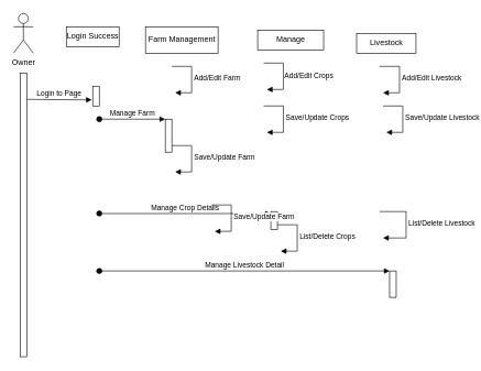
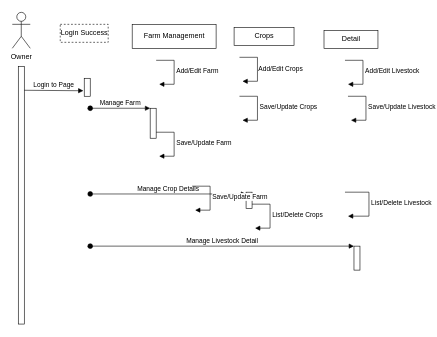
- <mxCell id="4" value="Login Success" style="html=1;" vertex="1" parent="1"><mxGeometry x="100" y="40" width="80" height="30" as="geometry" /></mxCell>
+ <mxCell id="4" value="Login Success" style="html=1;dashed=1;" vertex="1" parent="1"><mxGeometry x="100" y="40" width="80" height="30" as="geometry" /></mxCell>
- <mxCell id="7" value="Farm Management" style="html=1;" vertex="1" parent="1"><mxGeometry x="220" y="40" width="110" height="40" as="geometry" /></mxCell>
+ <mxCell id="7" value="Farm Management" style="html=1;" vertex="1" parent="1"><mxGeometry x="220" y="40" width="140" height="40" as="geometry" /></mxCell>
- <mxCell id="8" value="Manage" style="html=1;" vertex="1" parent="1"><mxGeometry x="390" y="45" width="100" height="30" as="geometry" /></mxCell>
+ <mxCell id="8" value="Crops" style="html=1;" vertex="1" parent="1"><mxGeometry x="390" y="45" width="100" height="30" as="geometry" /></mxCell>
- <mxCell id="9" value="Livestock" style="html=1;" vertex="1" parent="1"><mxGeometry x="540" y="50" width="90" height="30" as="geometry" /></mxCell>
+ <mxCell id="9" value="Detail" style="html=1;" vertex="1" parent="1"><mxGeometry x="540" y="50" width="90" height="30" as="geometry" /></mxCell>
